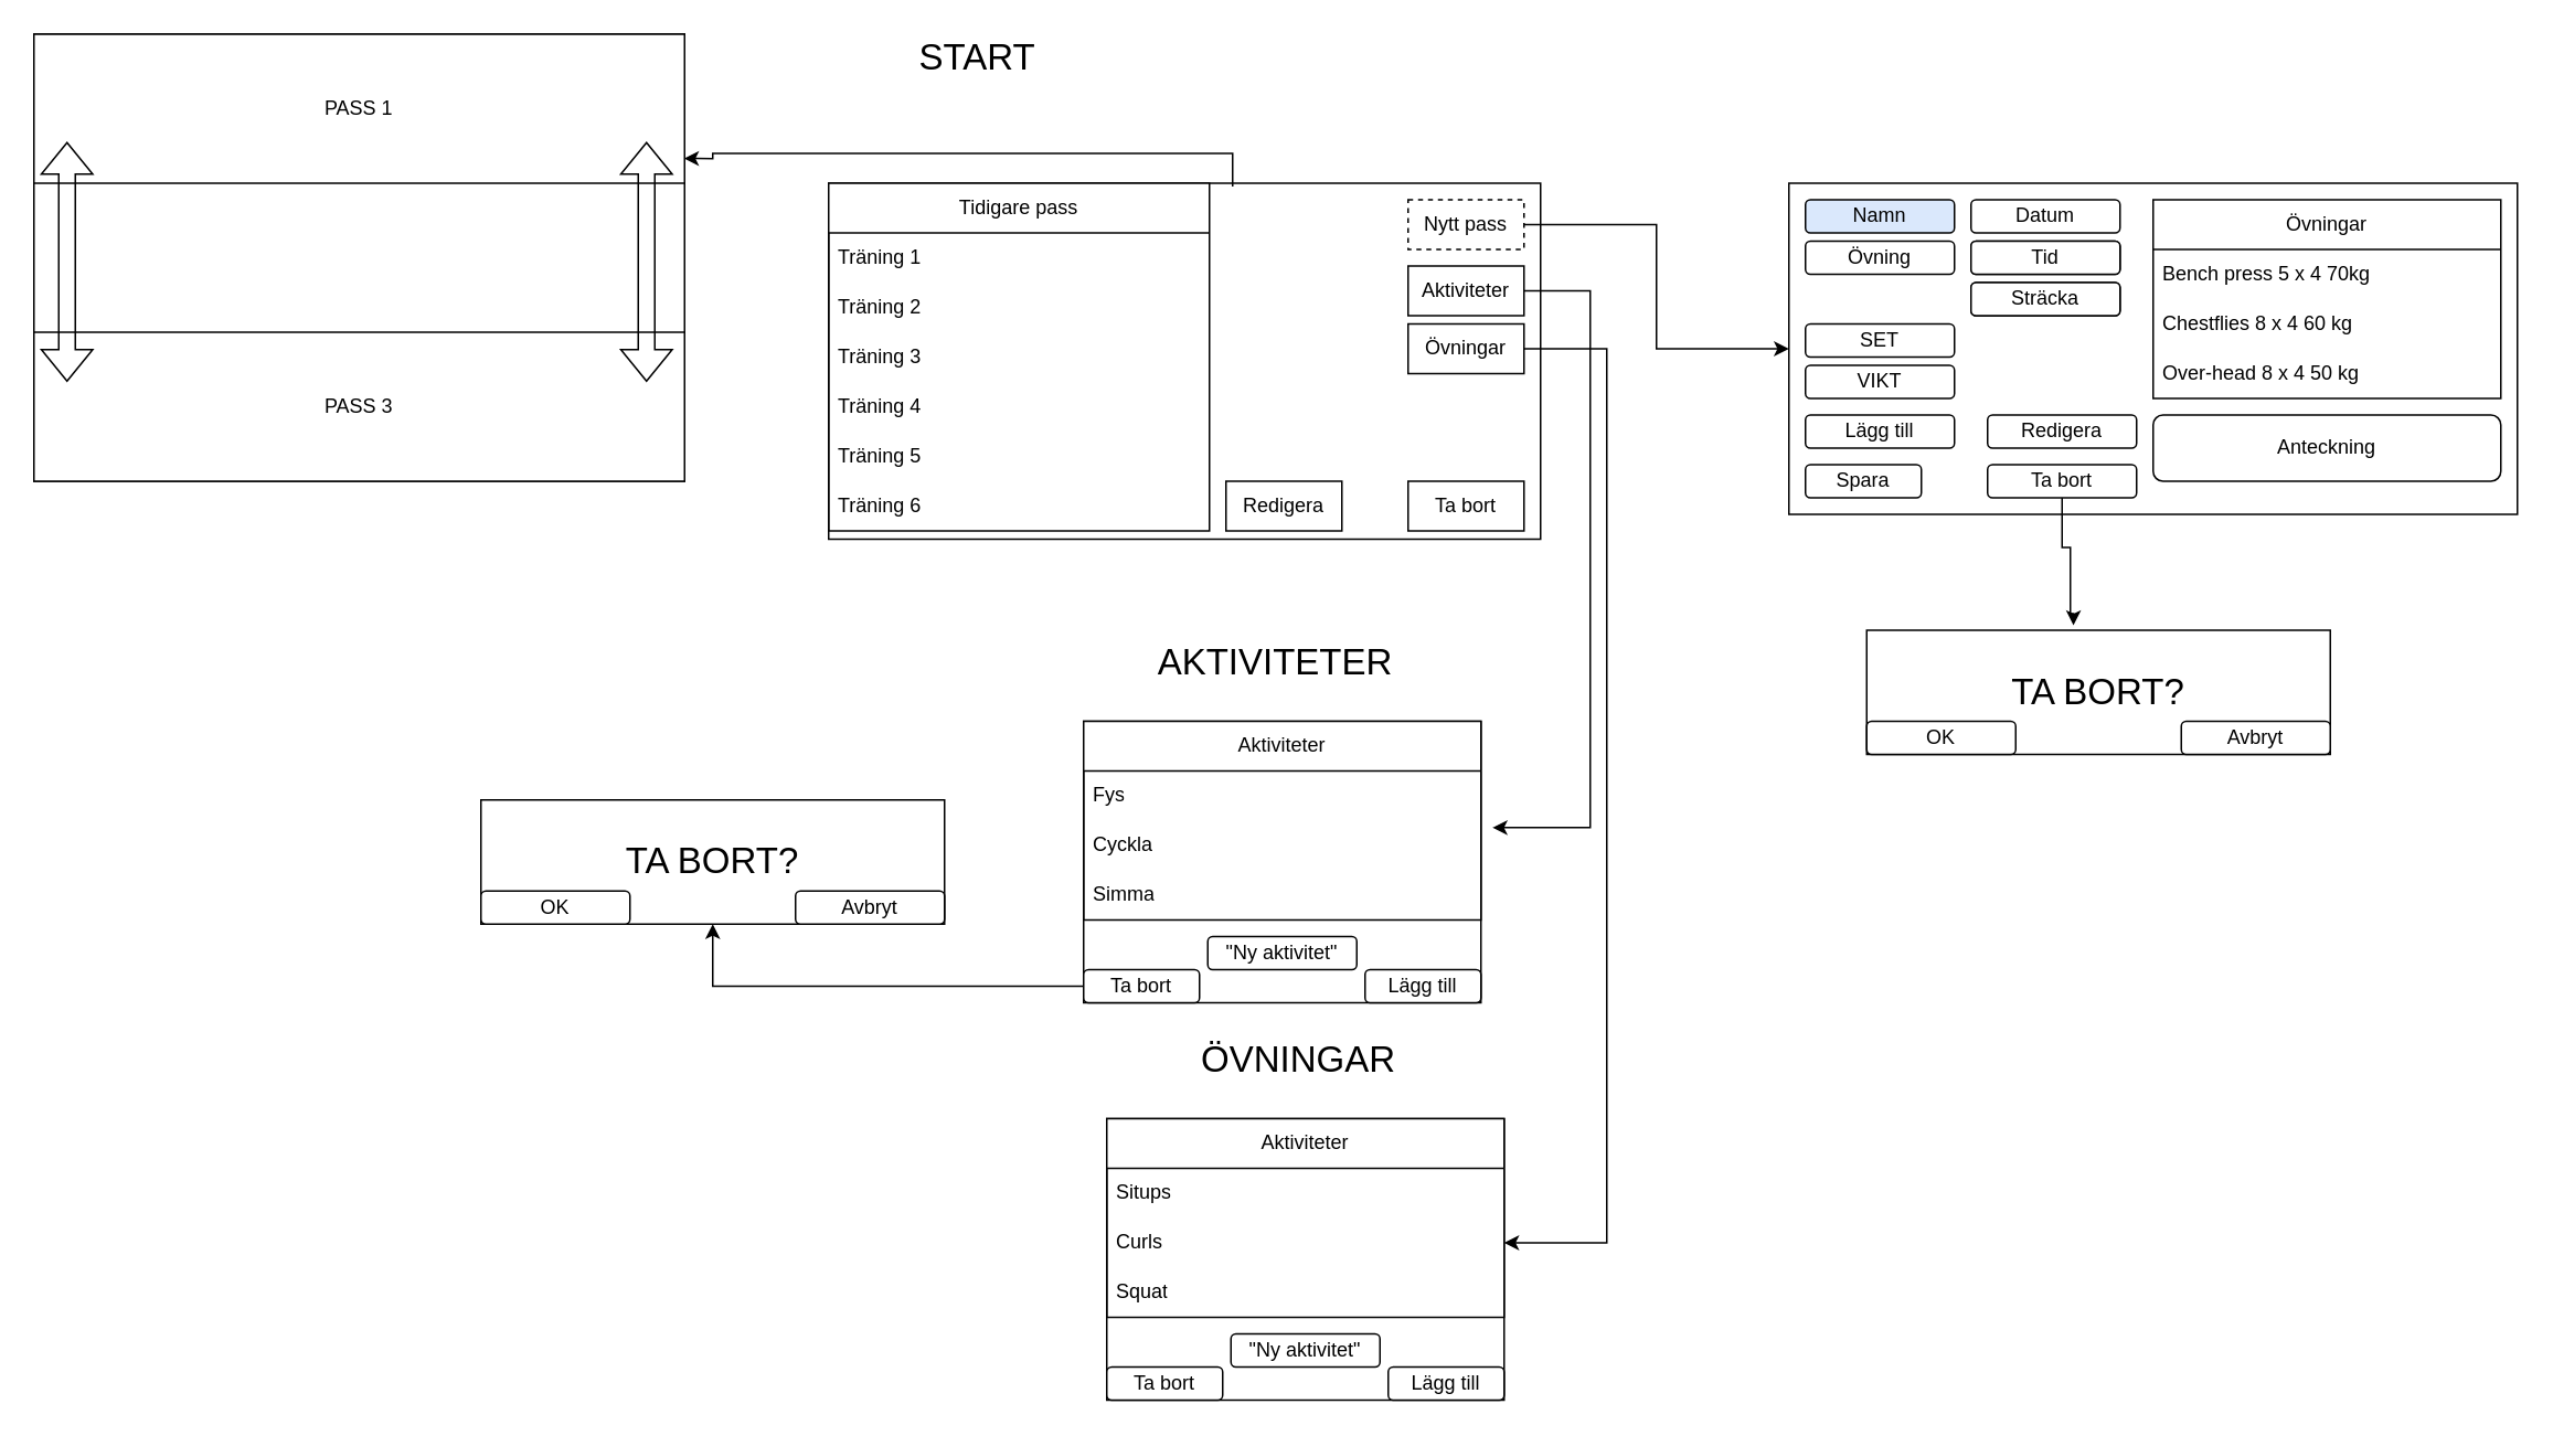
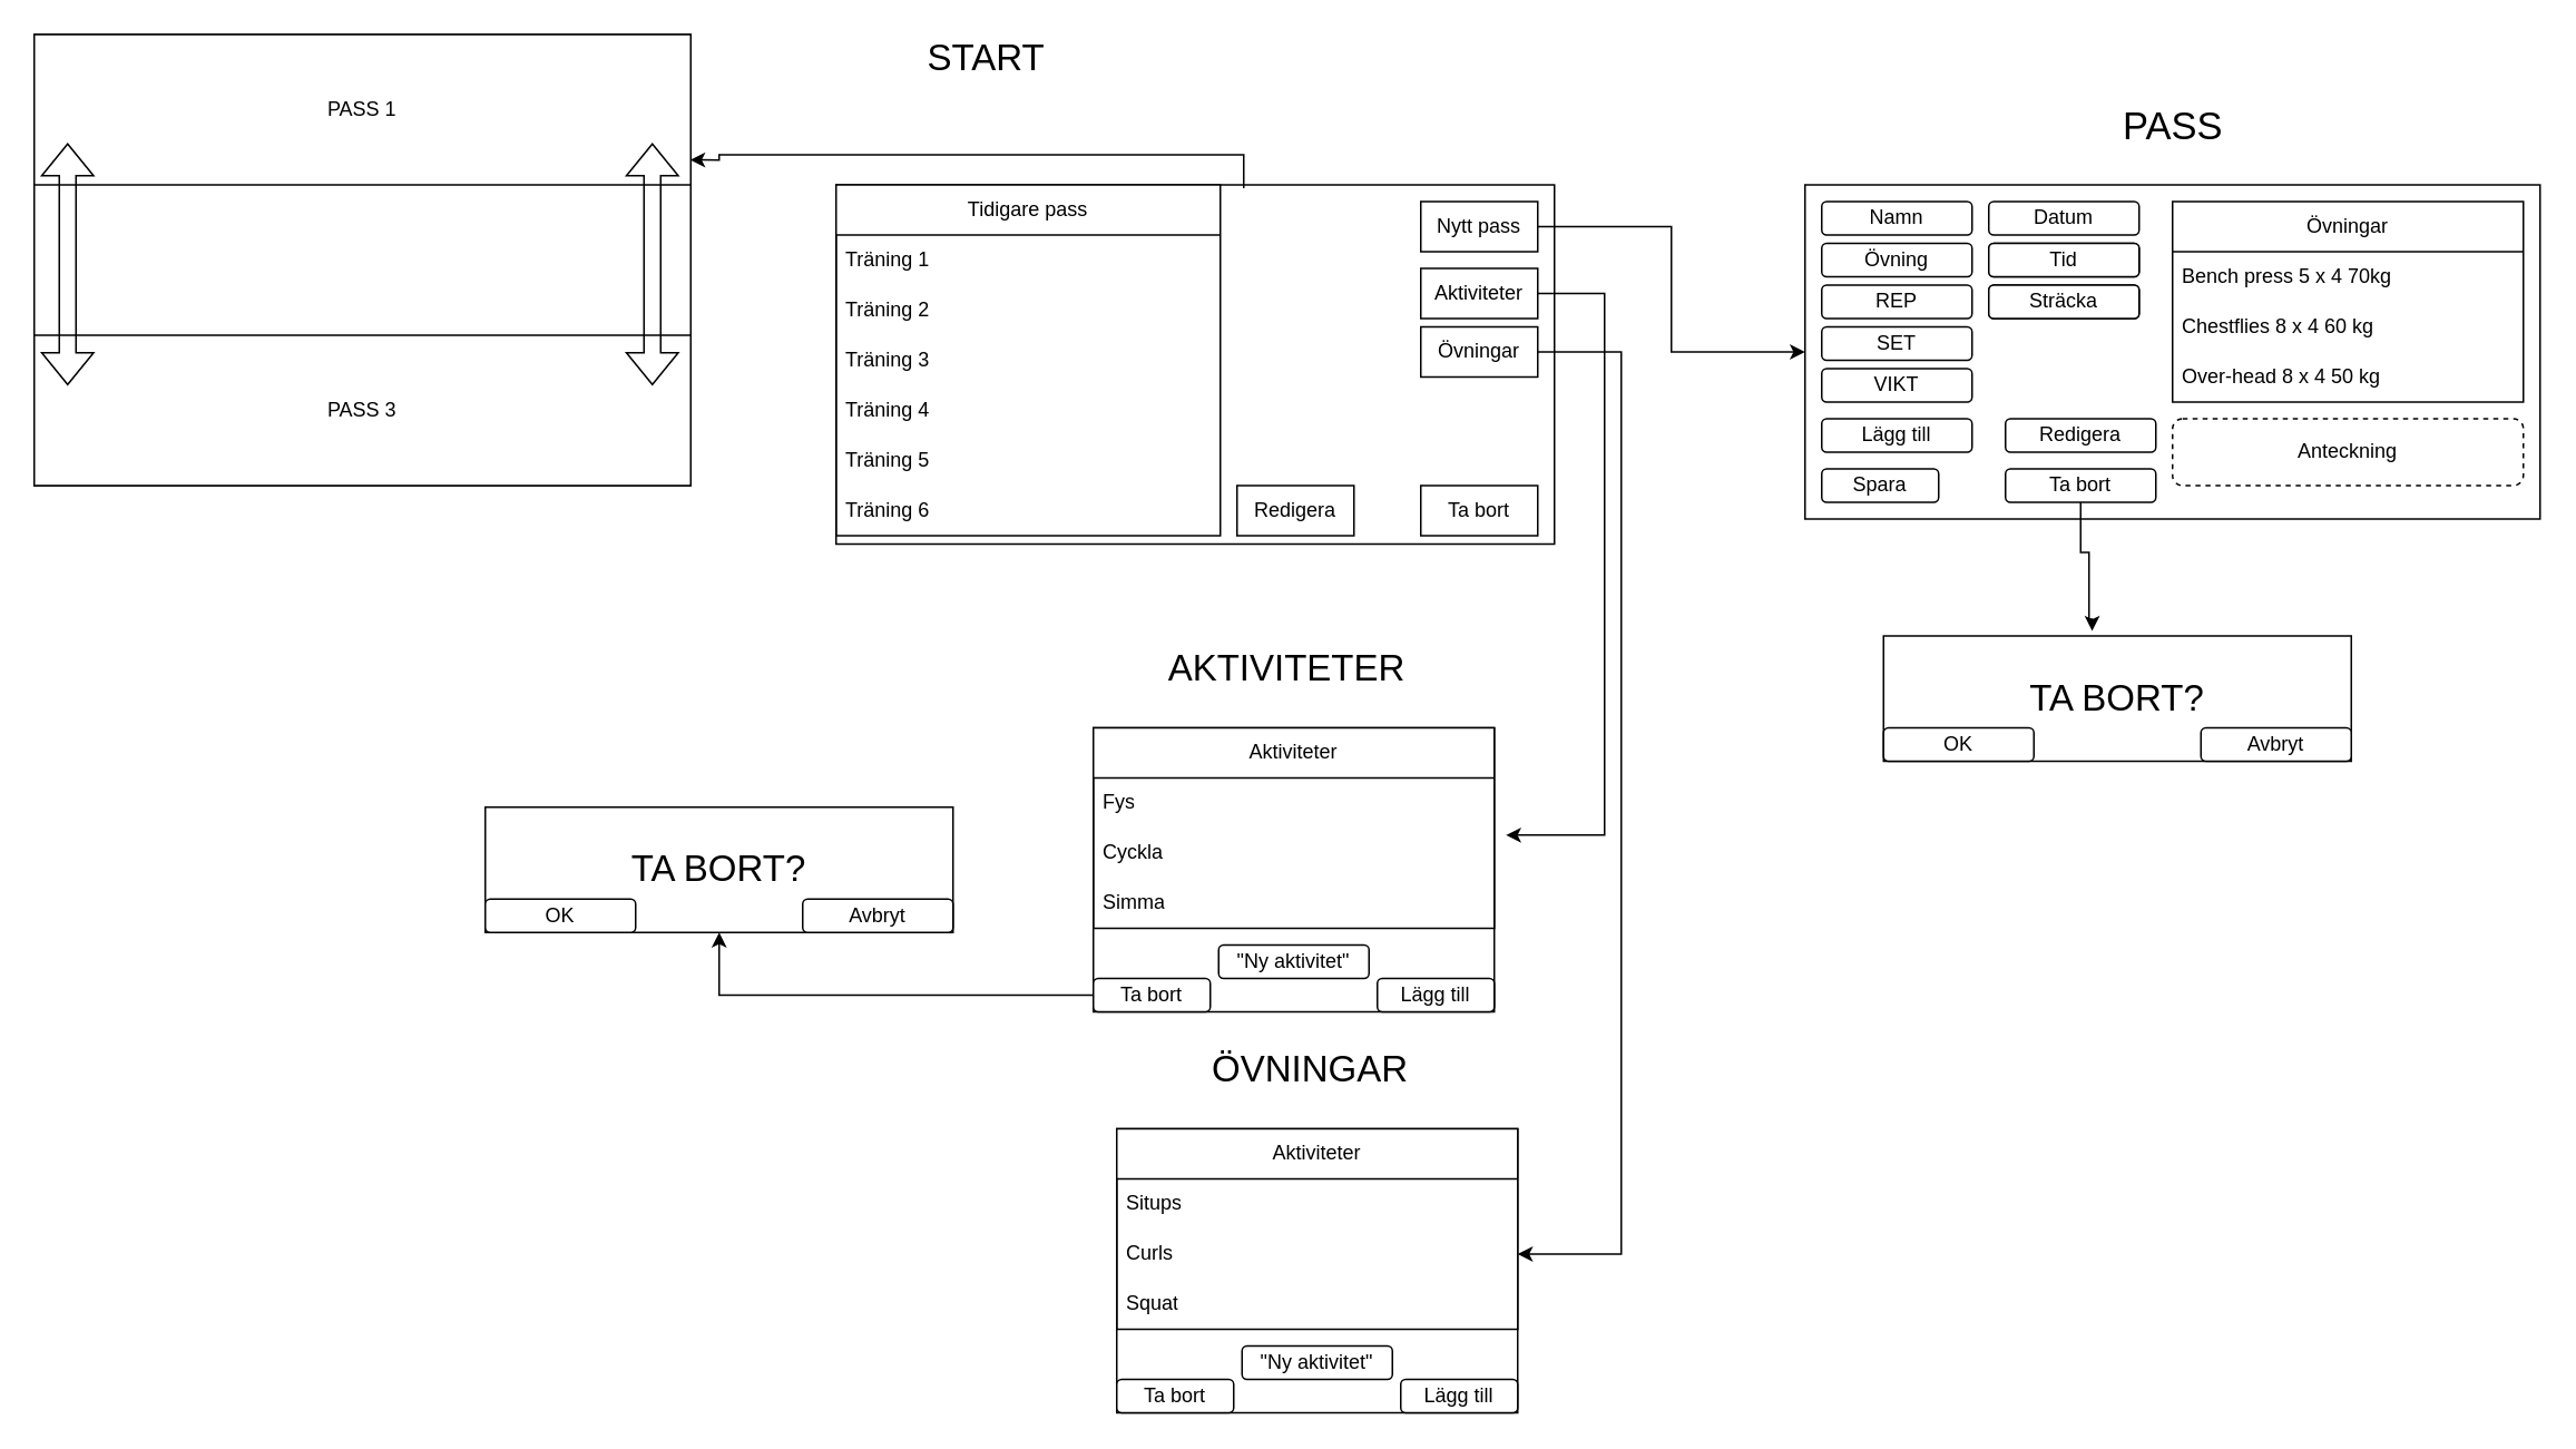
+ <mxCell id="60" value="&lt;font style=&quot;font-size: 23px;&quot;&gt;PASS&lt;/font&gt;" style="text;html=1;align=center;verticalAlign=middle;resizable=0;points=[];autosize=1;strokeColor=none;fillColor=none;" vertex="1" parent="1"><mxGeometry x="1260" y="55" width="80" height="40" as="geometry" /></mxCell>
- <mxCell id="61" value="Namn" style="rounded=1;whiteSpace=wrap;html=1;fillColor=#dae8fc;" vertex="1" parent="1"><mxGeometry x="1090" y="120" width="90" height="20" as="geometry" /></mxCell>
+ <mxCell id="61" value="Namn" style="rounded=1;whiteSpace=wrap;html=1;" vertex="1" parent="1"><mxGeometry x="1090" y="120" width="90" height="20" as="geometry" /></mxCell>
- <mxCell id="10" value="Nytt pass" style="rounded=0;whiteSpace=wrap;html=1;dashed=1;" parent="1" vertex="1"><mxGeometry x="850" y="120" width="70" height="30" as="geometry" /></mxCell>
+ <mxCell id="10" value="Nytt pass" style="rounded=0;whiteSpace=wrap;html=1;" parent="1" vertex="1"><mxGeometry x="850" y="120" width="70" height="30" as="geometry" /></mxCell>
+ <mxCell id="35" value="REP" style="rounded=1;whiteSpace=wrap;html=1;" parent="1" vertex="1"><mxGeometry x="1090" y="170" width="90" height="20" as="geometry" /></mxCell>
- <mxCell id="20" value="Anteckning" style="rounded=1;whiteSpace=wrap;html=1;" parent="1" vertex="1"><mxGeometry x="1300" y="250" width="210" height="40" as="geometry" /></mxCell>
+ <mxCell id="20" value="Anteckning" style="rounded=1;whiteSpace=wrap;html=1;dashed=1;" parent="1" vertex="1"><mxGeometry x="1300" y="250" width="210" height="40" as="geometry" /></mxCell>
